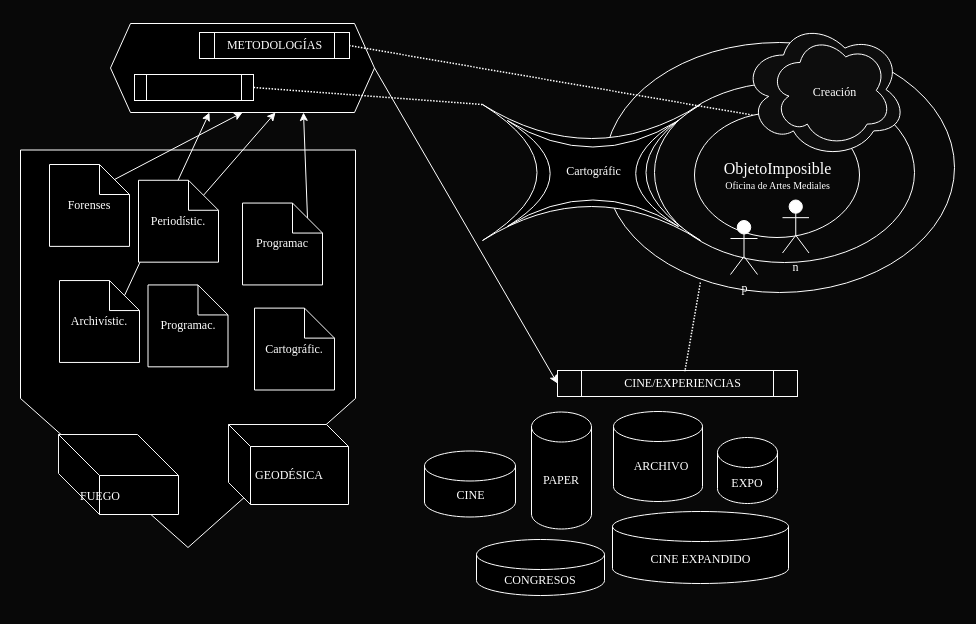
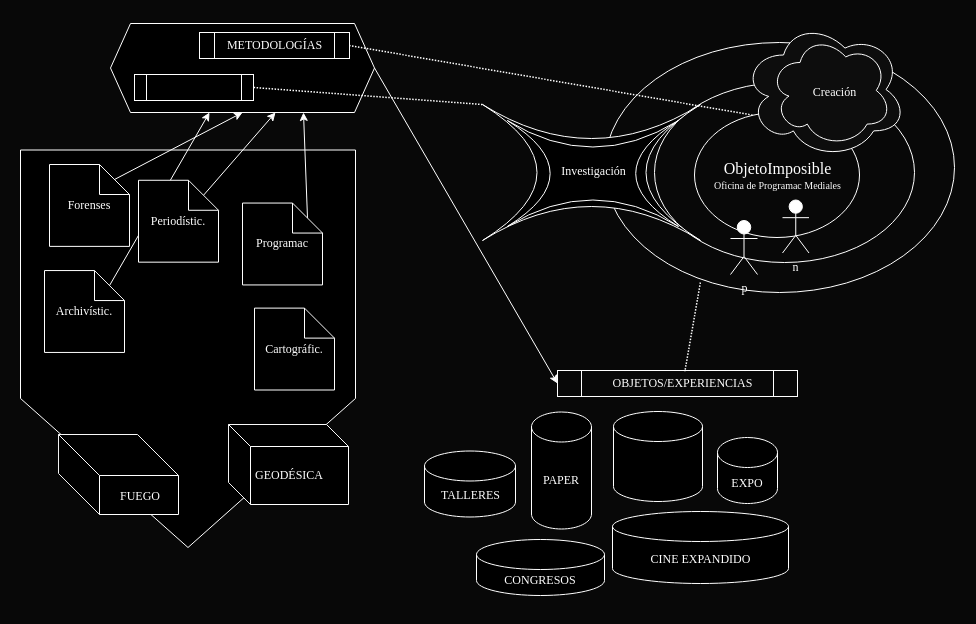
- <mxCell id="24" value="Cartográfic" style="text;html=1;align=center;verticalAlign=middle;resizable=0;points=[];autosize=1;strokeColor=none;fillColor=none;fontFamily=Fraunces;fontSource=https%3A%2F%2Ffonts.googleapis.com%2Fcss%3Ffamily%3DFraunces;fontColor=#FFFFFF;fontSize=12;" vertex="1" parent="20"><mxGeometry x="59.5" y="54" width="94" height="26" as="geometry" /></mxCell>
+ <mxCell id="24" value="Investigación" style="text;html=1;align=center;verticalAlign=middle;resizable=0;points=[];autosize=1;strokeColor=none;fillColor=none;fontFamily=Fraunces;fontSource=https%3A%2F%2Ffonts.googleapis.com%2Fcss%3Ffamily%3DFraunces;fontColor=#FFFFFF;fontSize=12;" vertex="1" parent="20"><mxGeometry x="59.5" y="54" width="94" height="26" as="geometry" /></mxCell>
- <mxCell id="11" value="&lt;div&gt;&lt;font style=&quot;font-size: 16px;&quot;&gt;ObjetoImposible&lt;/font&gt;&lt;/div&gt;&lt;div&gt;&lt;font style=&quot;font-size: 10px;&quot;&gt;Oficina de Artes Mediales&lt;/font&gt;&lt;br&gt;&lt;/div&gt;" style="text;html=1;align=center;verticalAlign=middle;resizable=0;points=[];autosize=1;strokeColor=none;fillColor=none;fontFamily=Fraunces;fontSource=https%3A%2F%2Ffonts.googleapis.com%2Fcss%3Ffamily%3DFraunces;fontColor=#FFFFFF;" vertex="1" parent="9"><mxGeometry x="7.5" y="37.5" width="150" height="50" as="geometry" /></mxCell>
+ <mxCell id="11" value="&lt;div&gt;&lt;font style=&quot;font-size: 16px;&quot;&gt;ObjetoImposible&lt;/font&gt;&lt;/div&gt;&lt;div&gt;&lt;font style=&quot;font-size: 10px;&quot;&gt;Oficina de Programac Mediales&lt;/font&gt;&lt;br&gt;&lt;/div&gt;" style="text;html=1;align=center;verticalAlign=middle;resizable=0;points=[];autosize=1;strokeColor=none;fillColor=none;fontFamily=Fraunces;fontSource=https%3A%2F%2Ffonts.googleapis.com%2Fcss%3Ffamily%3DFraunces;fontColor=#FFFFFF;" vertex="1" parent="9"><mxGeometry x="7.5" y="37.5" width="150" height="50" as="geometry" /></mxCell>
- <mxCell id="58" value="Archivístic." style="shape=note;whiteSpace=wrap;html=1;backgroundOutline=1;darkOpacity=0.05;strokeColor=#FFFFFF;fillColor=#000000;fontColor=#FFFFFF;fontFamily=Fraunces;fontSource=https%3A%2F%2Ffonts.googleapis.com%2Fcss%3Ffamily%3DFraunces;" vertex="1" parent="1"><mxGeometry x="59" y="280.059" width="80" height="81.891" as="geometry" /></mxCell>
+ <mxCell id="58" value="Archivístic." style="shape=note;whiteSpace=wrap;html=1;backgroundOutline=1;darkOpacity=0.05;strokeColor=#FFFFFF;fillColor=#000000;fontColor=#FFFFFF;fontFamily=Fraunces;fontSource=https%3A%2F%2Ffonts.googleapis.com%2Fcss%3Ffamily%3DFraunces;" vertex="1" parent="1"><mxGeometry x="44" y="270.059" width="80" height="81.891" as="geometry" /></mxCell>
- <mxCell id="39" value="Programac." style="shape=note;whiteSpace=wrap;html=1;backgroundOutline=1;darkOpacity=0.05;strokeColor=#FFFFFF;fillColor=#000000;fontColor=#FFFFFF;fontFamily=Fraunces;fontSource=https%3A%2F%2Ffonts.googleapis.com%2Fcss%3Ffamily%3DFraunces;" vertex="1" parent="1"><mxGeometry x="147.5" y="284.44" width="80" height="81.891" as="geometry" /></mxCell>
- <mxCell id="27" value="CINE/EXPERIENCIAS" style="text;html=1;align=center;verticalAlign=middle;resizable=0;points=[];autosize=1;strokeColor=none;fillColor=none;fontFamily=Fraunces;fontSource=https%3A%2F%2Ffonts.googleapis.com%2Fcss%3Ffamily%3DFraunces;fontColor=#FFFFFF;" vertex="1" parent="25"><mxGeometry x="40" y="2" width="170" height="26" as="geometry" /></mxCell>
+ <mxCell id="27" value="OBJETOS/EXPERIENCIAS" style="text;html=1;align=center;verticalAlign=middle;resizable=0;points=[];autosize=1;strokeColor=none;fillColor=none;fontFamily=Fraunces;fontSource=https%3A%2F%2Ffonts.googleapis.com%2Fcss%3Ffamily%3DFraunces;fontColor=#FFFFFF;" vertex="1" parent="25"><mxGeometry x="40" y="2" width="170" height="26" as="geometry" /></mxCell>
- <mxCell id="47" value="ARCHIVO" style="text;whiteSpace=wrap;html=1;fontColor=#FFFFFF;fontFamily=Fraunces;fontSource=https%3A%2F%2Ffonts.googleapis.com%2Fcss%3Ffamily%3DFraunces;align=center;" vertex="1" parent="1"><mxGeometry x="633" y="452" width="56" height="36" as="geometry" /></mxCell>
- <mxCell id="55" value="FUEGO" style="text;html=1;align=center;verticalAlign=middle;whiteSpace=wrap;rounded=0;fontFamily=Fraunces;fontSource=https%3A%2F%2Ffonts.googleapis.com%2Fcss%3Ffamily%3DFraunces;fontColor=#FFFFFF;" vertex="1" parent="1"><mxGeometry x="70" y="480.5" width="60" height="30" as="geometry" /></mxCell>
+ <mxCell id="55" value="FUEGO" style="text;html=1;align=center;verticalAlign=middle;whiteSpace=wrap;rounded=0;fontFamily=Fraunces;fontSource=https%3A%2F%2Ffonts.googleapis.com%2Fcss%3Ffamily%3DFraunces;fontColor=#FFFFFF;" vertex="1" parent="1"><mxGeometry x="110" y="480.5" width="60" height="30" as="geometry" /></mxCell>
- <mxCell id="53" value="CINE" style="text;whiteSpace=wrap;html=1;fontColor=#FFFFFF;fontFamily=Fraunces;fontSource=https%3A%2F%2Ffonts.googleapis.com%2Fcss%3Ffamily%3DFraunces;align=center;" vertex="1" parent="1"><mxGeometry x="419" y="480.5" width="103" height="36" as="geometry" /></mxCell>
+ <mxCell id="53" value="TALLERES" style="text;whiteSpace=wrap;html=1;fontColor=#FFFFFF;fontFamily=Fraunces;fontSource=https%3A%2F%2Ffonts.googleapis.com%2Fcss%3Ffamily%3DFraunces;align=center;" vertex="1" parent="1"><mxGeometry x="419" y="480.5" width="103" height="36" as="geometry" /></mxCell>
